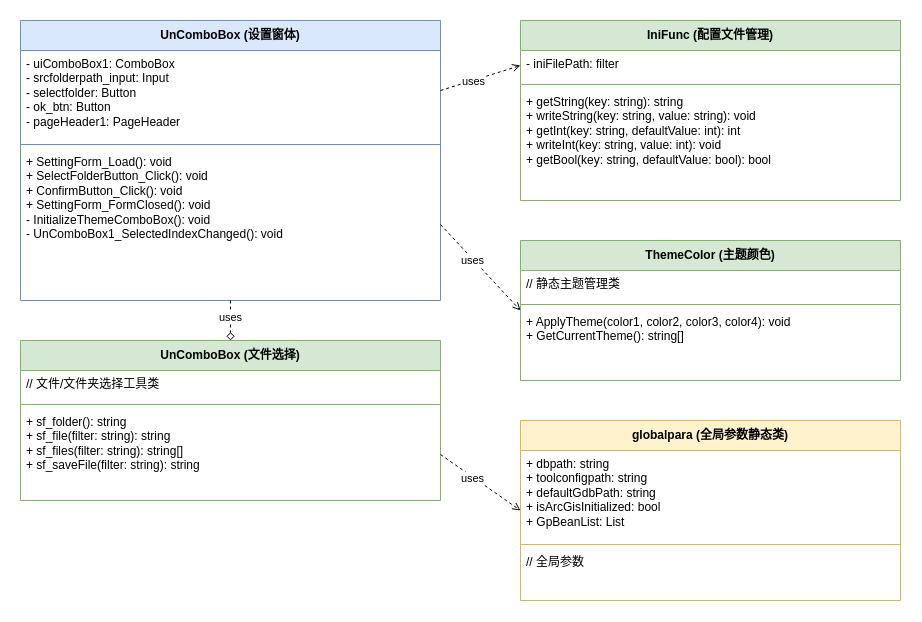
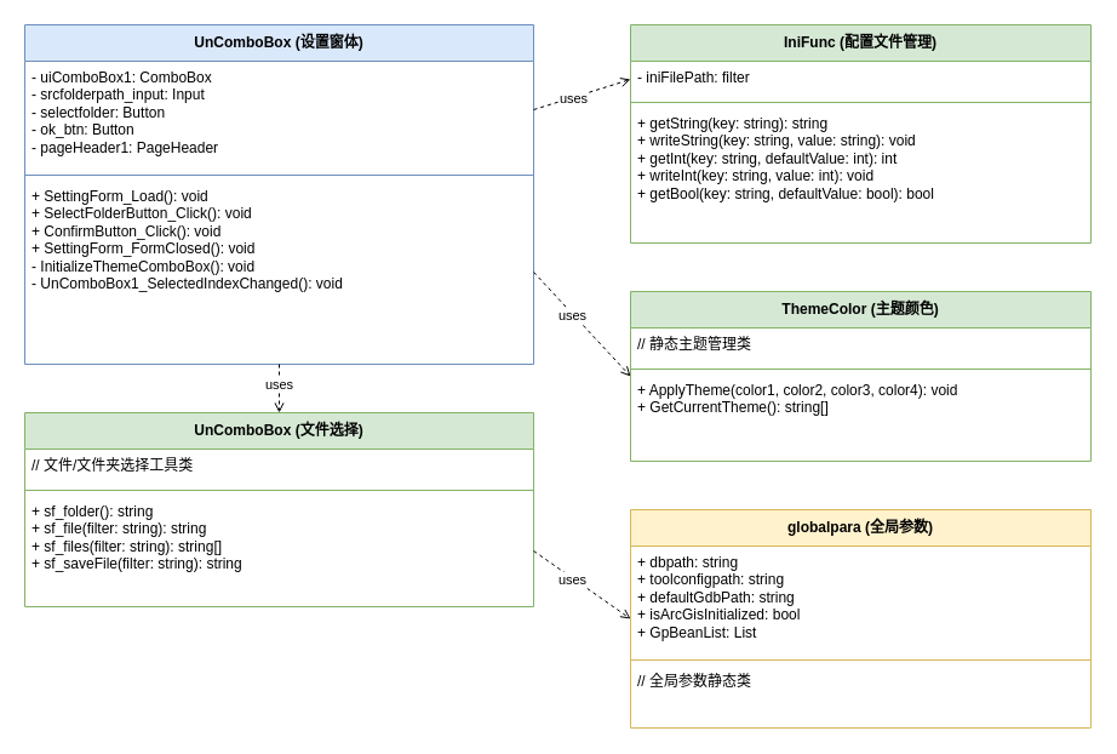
- <mxCell id="26" value="" style="endArrow=diamond;endFill=0;dashed=1;html=1;rounded=0;exitX=0.5;exitY=1;exitDx=0;exitDy=0;entryX=0.5;entryY=0;entryDx=0;entryDy=0;" edge="1" parent="1" source="2" target="14"><mxGeometry width="50" height="50" relative="1" as="geometry"><mxPoint x="240" y="410" as="sourcePoint" /><mxPoint x="290" y="360" as="targetPoint" /></mxGeometry></mxCell>
+ <mxCell id="26" value="" style="endArrow=open;endFill=0;dashed=1;html=1;rounded=0;exitX=0.5;exitY=1;exitDx=0;exitDy=0;entryX=0.5;entryY=0;entryDx=0;entryDy=0;" edge="1" parent="1" source="2" target="14"><mxGeometry width="50" height="50" relative="1" as="geometry"><mxPoint x="240" y="410" as="sourcePoint" /><mxPoint x="290" y="360" as="targetPoint" /></mxGeometry></mxCell>
- <mxCell id="18" value="&lt;b&gt;globalpara (全局参数静态类)&lt;/b&gt;" style="swimlane;fontStyle=0;childLayout=stackLayout;horizontal=1;startSize=30;horizontalStack=0;resizeParent=1;resizeParentMax=0;resizeLast=0;collapsible=1;marginBottom=0;whiteSpace=wrap;html=1;fillColor=#fff2cc;strokeColor=#d6b656;" vertex="1" parent="1"><mxGeometry x="520" y="420" width="380" height="180" as="geometry" /></mxCell>
+ <mxCell id="18" value="&lt;b&gt;globalpara (全局参数)&lt;/b&gt;" style="swimlane;fontStyle=0;childLayout=stackLayout;horizontal=1;startSize=30;horizontalStack=0;resizeParent=1;resizeParentMax=0;resizeLast=0;collapsible=1;marginBottom=0;whiteSpace=wrap;html=1;fillColor=#fff2cc;strokeColor=#d6b656;" vertex="1" parent="1"><mxGeometry x="520" y="420" width="380" height="180" as="geometry" /></mxCell>
- <mxCell id="21" value="// 全局参数" style="text;strokeColor=none;fillColor=none;align=left;verticalAlign=top;spacingLeft=4;spacingRight=4;overflow=hidden;rotatable=0;points=[[0,0.5],[1,0.5]];portConstraint=eastwest;whiteSpace=wrap;html=1;" vertex="1" parent="18"><mxGeometry y="128" width="380" height="52" as="geometry" /></mxCell>
+ <mxCell id="21" value="// 全局参数静态类" style="text;strokeColor=none;fillColor=none;align=left;verticalAlign=top;spacingLeft=4;spacingRight=4;overflow=hidden;rotatable=0;points=[[0,0.5],[1,0.5]];portConstraint=eastwest;whiteSpace=wrap;html=1;" vertex="1" parent="18"><mxGeometry y="128" width="380" height="52" as="geometry" /></mxCell>
